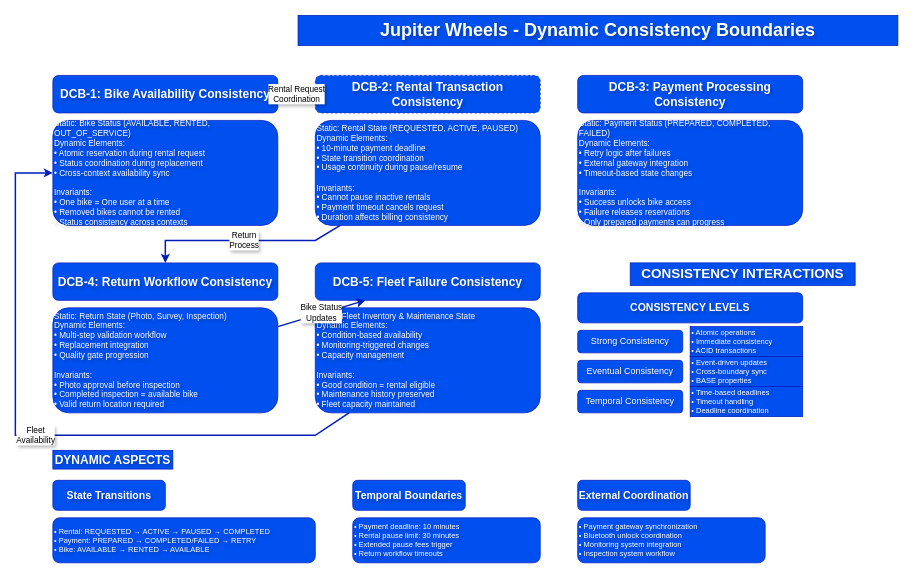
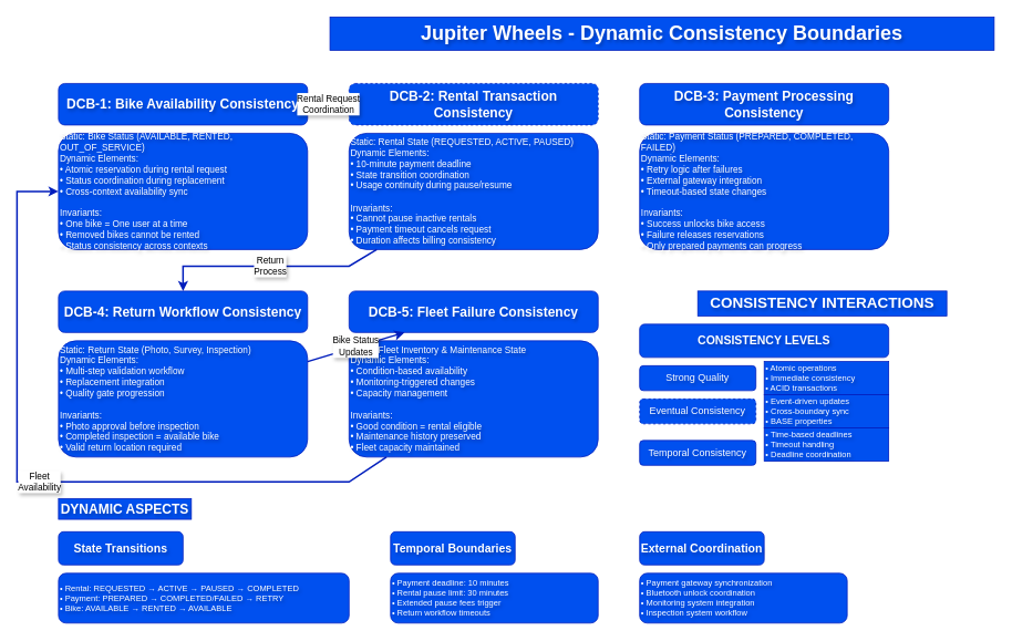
- <mxCell id="19" value="Strong Consistency" style="rounded=1;whiteSpace=wrap;html=1;fillColor=#0050ef;strokeColor=#001DBC;fontSize=12;fontColor=#ffffff;textShadow=1;" parent="1" vertex="1"><mxGeometry x="770" y="440" width="140" height="30" as="geometry" /></mxCell>
+ <mxCell id="19" value="Strong Quality" style="rounded=1;whiteSpace=wrap;html=1;fillColor=#0050ef;strokeColor=#001DBC;fontSize=12;fontColor=#ffffff;textShadow=1;" parent="1" vertex="1"><mxGeometry x="770" y="440" width="140" height="30" as="geometry" /></mxCell>
- <mxCell id="21" value="Eventual Consistency" style="rounded=1;whiteSpace=wrap;html=1;fillColor=#0050ef;strokeColor=#001DBC;fontSize=12;fontColor=#ffffff;textShadow=1;" parent="1" vertex="1"><mxGeometry x="770" y="480" width="140" height="30" as="geometry" /></mxCell>
+ <mxCell id="21" value="Eventual Consistency" style="rounded=1;whiteSpace=wrap;html=1;fillColor=#0050ef;strokeColor=#001DBC;fontSize=12;fontColor=#ffffff;textShadow=1;dashed=1;" parent="1" vertex="1"><mxGeometry x="770" y="480" width="140" height="30" as="geometry" /></mxCell>
- <mxCell id="23" value="Temporal Consistency" style="rounded=1;whiteSpace=wrap;html=1;fillColor=#0050ef;strokeColor=#001DBC;fontSize=12;fontColor=#ffffff;textShadow=1;" parent="1" vertex="1"><mxGeometry x="770" y="520" width="140" height="30" as="geometry" /></mxCell>
+ <mxCell id="23" value="Temporal Consistency" style="rounded=1;whiteSpace=wrap;html=1;fillColor=#0050ef;strokeColor=#001DBC;fontSize=12;fontColor=#ffffff;textShadow=1;" parent="1" vertex="1"><mxGeometry x="770" y="530" width="140" height="30" as="geometry" /></mxCell>
